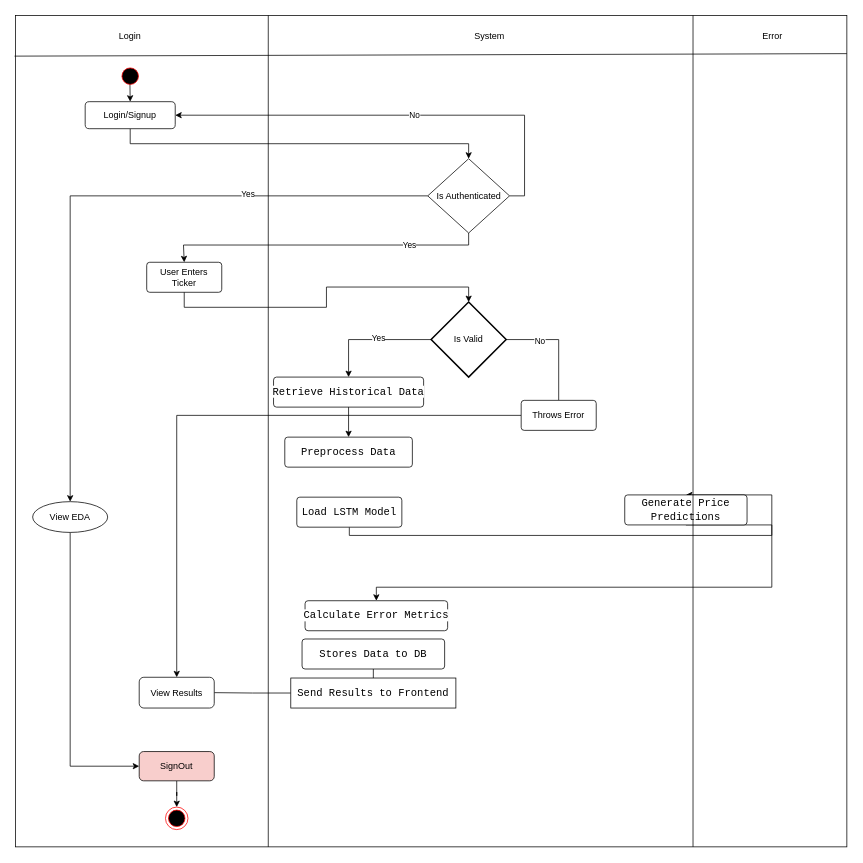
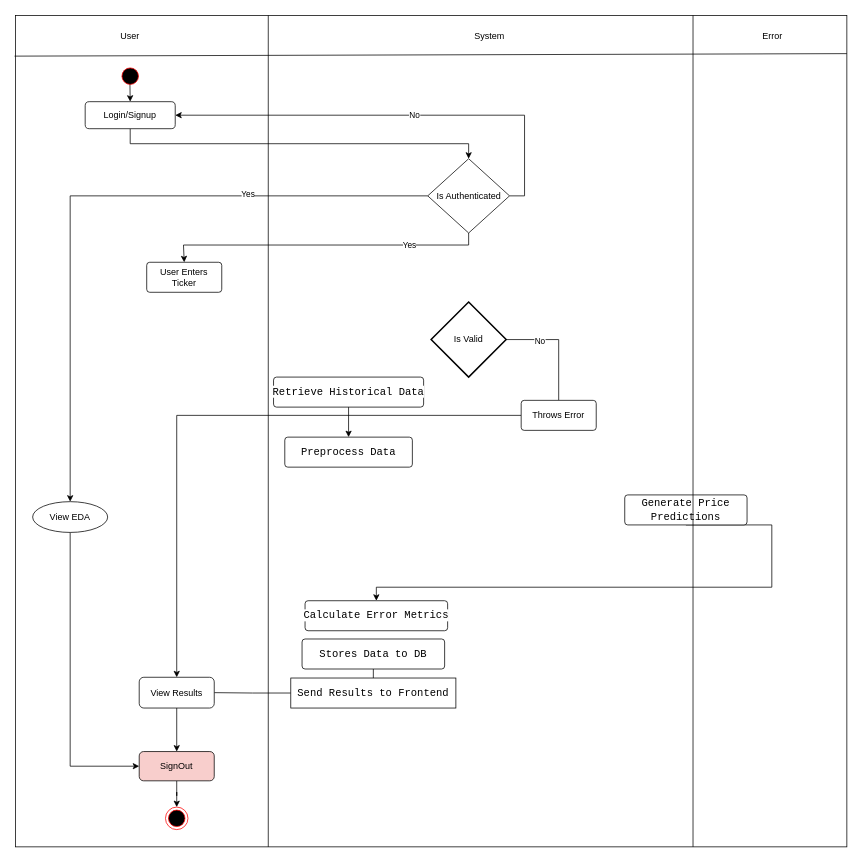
- <mxCell id="39" value="Login" style="text;html=1;align=center;verticalAlign=middle;whiteSpace=wrap;rounded=0;" vertex="1" parent="1"><mxGeometry x="143" y="33" width="60" height="30" as="geometry" /></mxCell>
+ <mxCell id="39" value="User" style="text;html=1;align=center;verticalAlign=middle;whiteSpace=wrap;rounded=0;" vertex="1" parent="1"><mxGeometry x="143" y="33" width="60" height="30" as="geometry" /></mxCell>
- <mxCell id="23" style="edgeStyle=orthogonalEdgeStyle;rounded=0;orthogonalLoop=1;jettySize=auto;html=1;exitX=0.5;exitY=1;exitDx=0;exitDy=0;entryX=0.5;entryY=0;entryDx=0;entryDy=0;entryPerimeter=0;" edge="1" parent="1" source="22" target="9"><mxGeometry relative="1" as="geometry" /></mxCell>
- <mxCell id="5" style="edgeStyle=orthogonalEdgeStyle;rounded=0;orthogonalLoop=1;jettySize=auto;html=1;entryX=0.5;entryY=0;entryDx=0;entryDy=0;" edge="1" parent="1" source="9" target="11"><mxGeometry relative="1" as="geometry" /></mxCell>
- <mxCell id="6" value="Yes" style="edgeLabel;html=1;align=center;verticalAlign=middle;resizable=0;points=[];" vertex="1" connectable="0" parent="5"><mxGeometry x="-0.111" y="-3" relative="1" as="geometry"><mxPoint as="offset" /></mxGeometry></mxCell>
- <mxCell id="14" value="&lt;div style=&quot;font-family: Consolas, &amp;quot;Courier New&amp;quot;, monospace; font-size: 14px; line-height: 19px; white-space: pre;&quot;&gt;&lt;span style=&quot;background-color: rgb(255, 255, 255);&quot;&gt;&lt;font style=&quot;color: rgb(0, 0, 0);&quot;&gt;Load LSTM Model&lt;/font&gt;&lt;/span&gt;&lt;/div&gt;" style="rounded=1;arcSize=10;whiteSpace=wrap;html=1;align=center;" vertex="1" parent="1"><mxGeometry x="395" y="662" width="140" height="40" as="geometry" /></mxCell>
- <mxCell id="13" style="edgeStyle=orthogonalEdgeStyle;rounded=0;orthogonalLoop=1;jettySize=auto;html=1;exitX=0.5;exitY=1;exitDx=0;exitDy=0;entryX=0.5;entryY=0;entryDx=0;entryDy=0;" edge="1" parent="1" source="14" target="16"><mxGeometry relative="1" as="geometry"><Array as="points"><mxPoint x="465" y="713" /><mxPoint x="1028" y="713" /></Array></mxGeometry></mxCell>
+ <mxCell id="42" style="edgeStyle=orthogonalEdgeStyle;rounded=0;orthogonalLoop=1;jettySize=auto;html=1;exitX=0.5;exitY=1;exitDx=0;exitDy=0;entryX=0.5;entryY=0;entryDx=0;entryDy=0;" edge="1" parent="1" source="43" target="45"><mxGeometry relative="1" as="geometry" /></mxCell>
